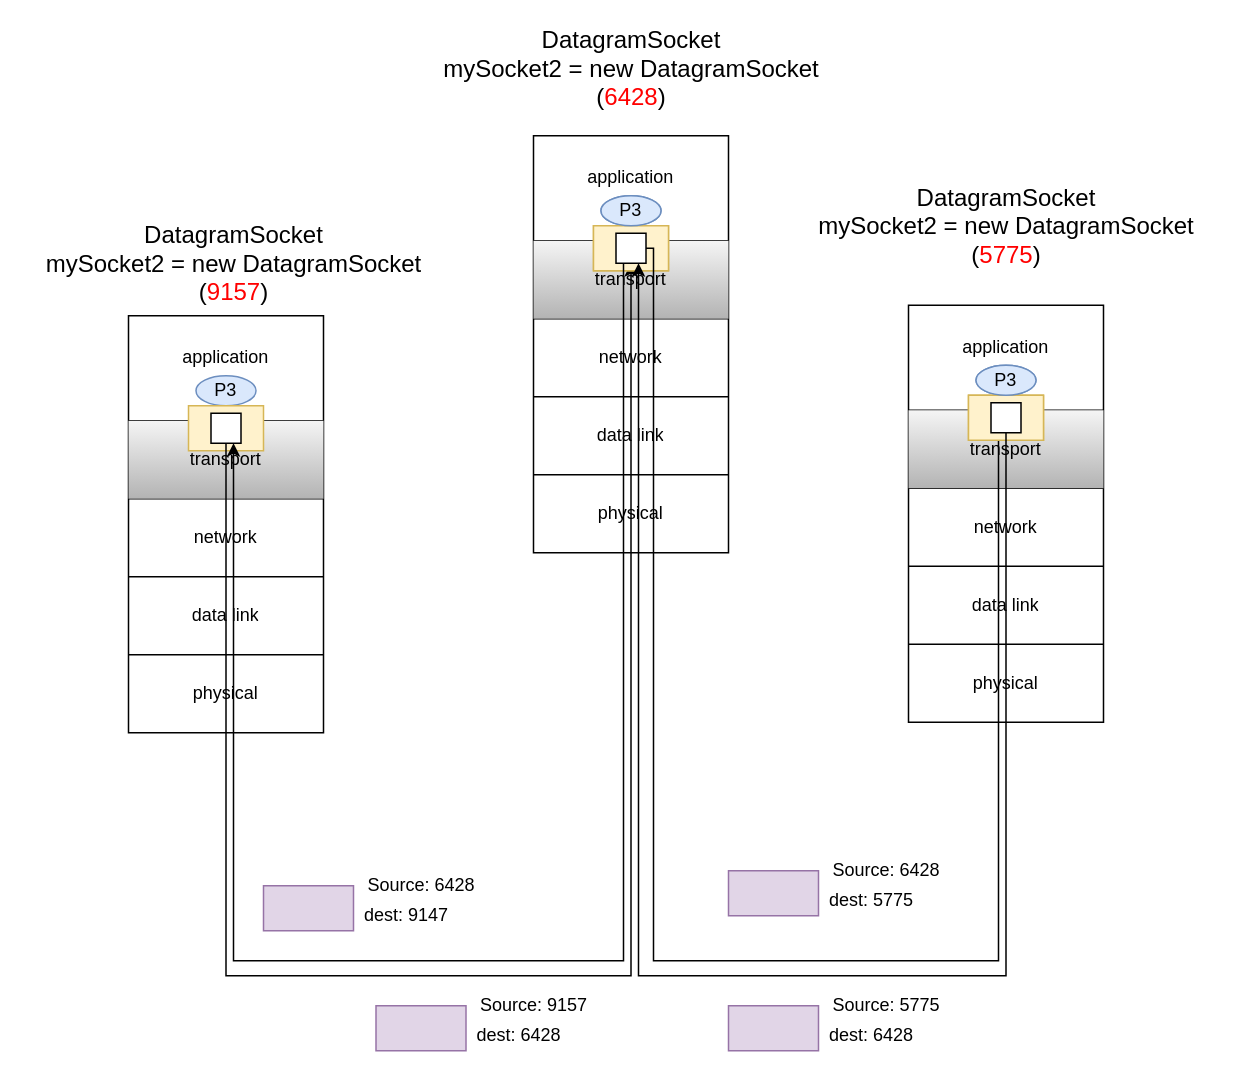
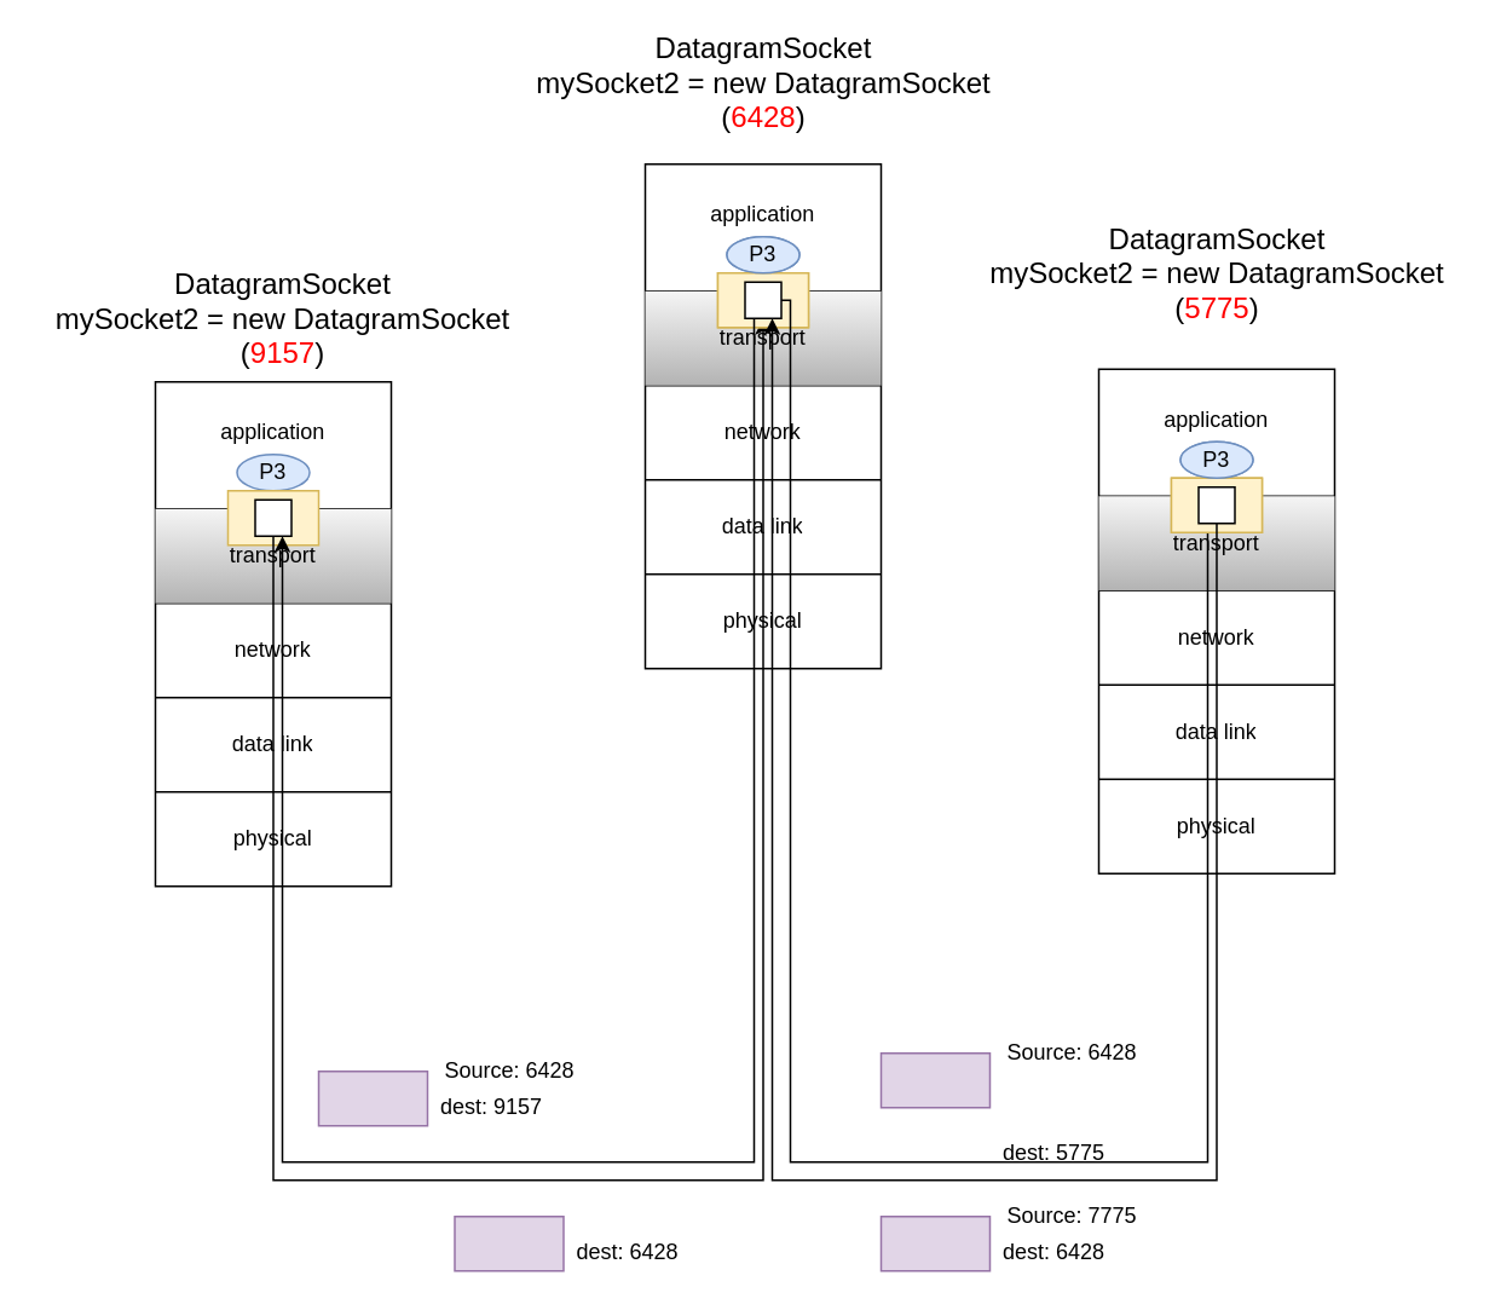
- <mxCell id="68" value="dest: 5775" style="text;html=1;align=center;verticalAlign=middle;resizable=0;points=[];autosize=1;" vertex="1" parent="1"><mxGeometry x="545" y="590" width="70" height="20" as="geometry" /></mxCell>
+ <mxCell id="68" value="dest: 5775" style="text;html=1;align=center;verticalAlign=middle;resizable=0;points=[];autosize=1;" vertex="1" parent="1"><mxGeometry x="545" y="625" width="70" height="20" as="geometry" /></mxCell>
- <mxCell id="59" value="dest: 9147" style="text;html=1;align=center;verticalAlign=middle;resizable=0;points=[];autosize=1;" vertex="1" parent="1"><mxGeometry x="235" y="600" width="70" height="20" as="geometry" /></mxCell>
+ <mxCell id="59" value="dest: 9157" style="text;html=1;align=center;verticalAlign=middle;resizable=0;points=[];autosize=1;" vertex="1" parent="1"><mxGeometry x="235" y="600" width="70" height="20" as="geometry" /></mxCell>
- <mxCell id="61" value="Source: 9157" style="text;html=1;align=center;verticalAlign=middle;resizable=0;points=[];autosize=1;" vertex="1" parent="1"><mxGeometry x="310" y="660" width="90" height="20" as="geometry" /></mxCell>
- <mxCell id="64" value="Source: 5775" style="text;html=1;align=center;verticalAlign=middle;resizable=0;points=[];autosize=1;" vertex="1" parent="1"><mxGeometry x="545" y="660" width="90" height="20" as="geometry" /></mxCell>
+ <mxCell id="64" value="Source: 7775" style="text;html=1;align=center;verticalAlign=middle;resizable=0;points=[];autosize=1;" vertex="1" parent="1"><mxGeometry x="545" y="660" width="90" height="20" as="geometry" /></mxCell>
